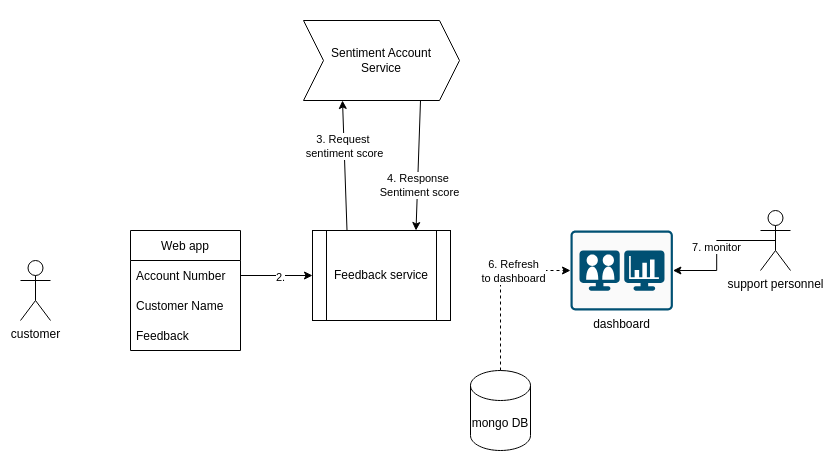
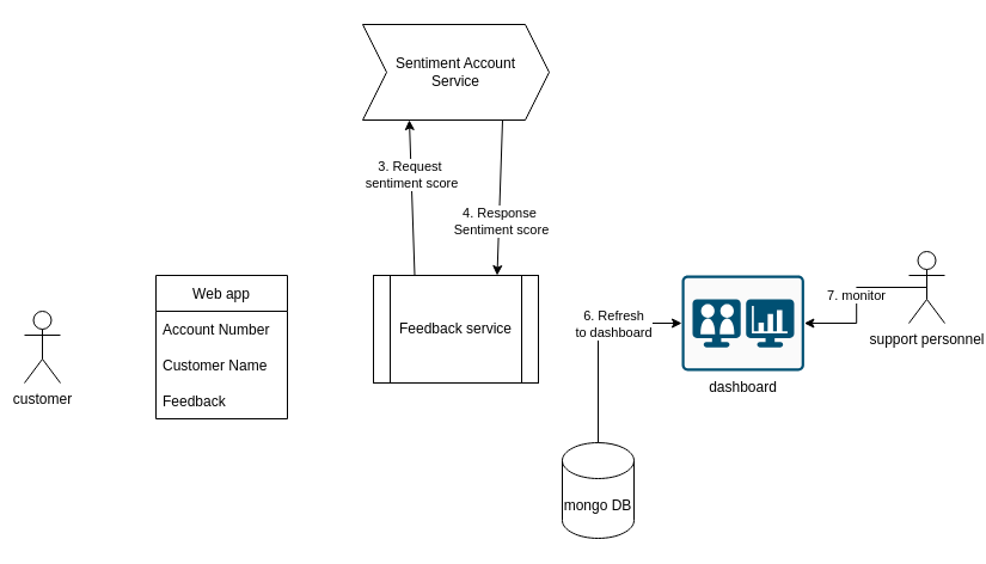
- <mxCell id="11" value="" style="endArrow=classic;html=1;rounded=0;entryX=0;entryY=0.5;entryDx=0;entryDy=0;exitX=1;exitY=0.5;exitDx=0;exitDy=0;" edge="1" parent="1" source="6" target="9"><mxGeometry width="50" height="50" relative="1" as="geometry"><mxPoint x="440" y="230" as="sourcePoint" /><mxPoint x="490" y="180" as="targetPoint" /></mxGeometry></mxCell>
- <mxCell id="12" value="2." style="edgeLabel;html=1;align=center;verticalAlign=middle;resizable=0;points=[];" vertex="1" connectable="0" parent="11"><mxGeometry x="0.083" relative="1" as="geometry"><mxPoint y="1" as="offset" /></mxGeometry></mxCell>
- <mxCell id="18" value="" style="endArrow=classic;html=1;rounded=0;entryX=0;entryY=0.5;entryDx=0;entryDy=0;exitX=0.5;exitY=0;exitDx=0;exitDy=0;entryPerimeter=0;exitPerimeter=0;dashed=1;" edge="1" parent="1" source="4" target="17"><mxGeometry width="50" height="50" relative="1" as="geometry"><mxPoint x="391" y="330" as="sourcePoint" /><mxPoint x="480" y="432.5" as="targetPoint" /><Array as="points"><mxPoint x="500" y="270" /></Array></mxGeometry></mxCell>
+ <mxCell id="18" value="" style="endArrow=classic;html=1;rounded=0;entryX=0;entryY=0.5;entryDx=0;entryDy=0;exitX=0.5;exitY=0;exitDx=0;exitDy=0;entryPerimeter=0;exitPerimeter=0;" edge="1" parent="1" source="4" target="17"><mxGeometry width="50" height="50" relative="1" as="geometry"><mxPoint x="391" y="330" as="sourcePoint" /><mxPoint x="480" y="432.5" as="targetPoint" /><Array as="points"><mxPoint x="500" y="270" /></Array></mxGeometry></mxCell>
